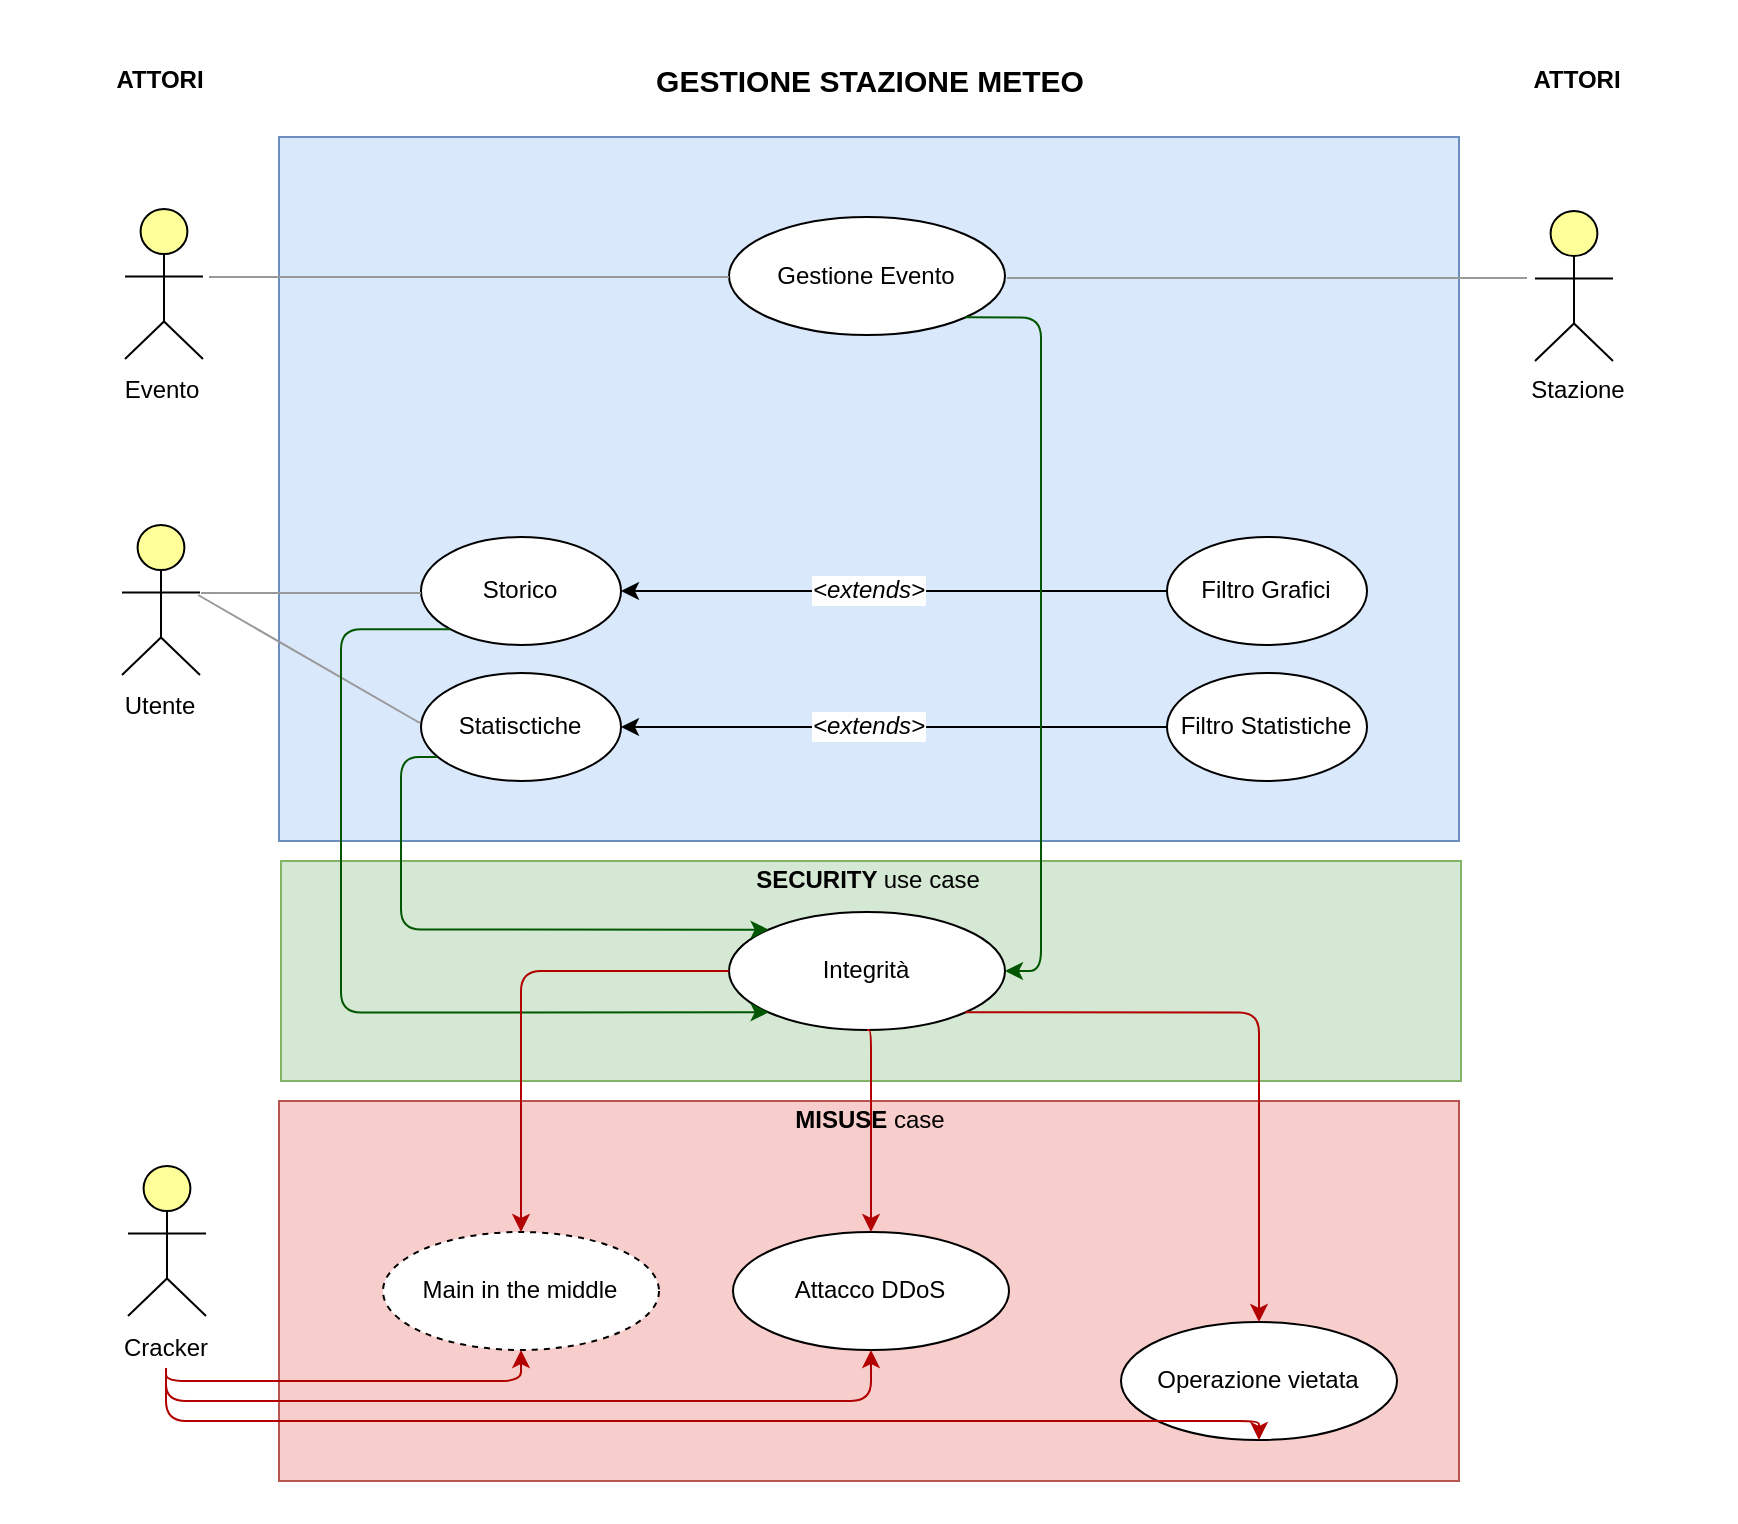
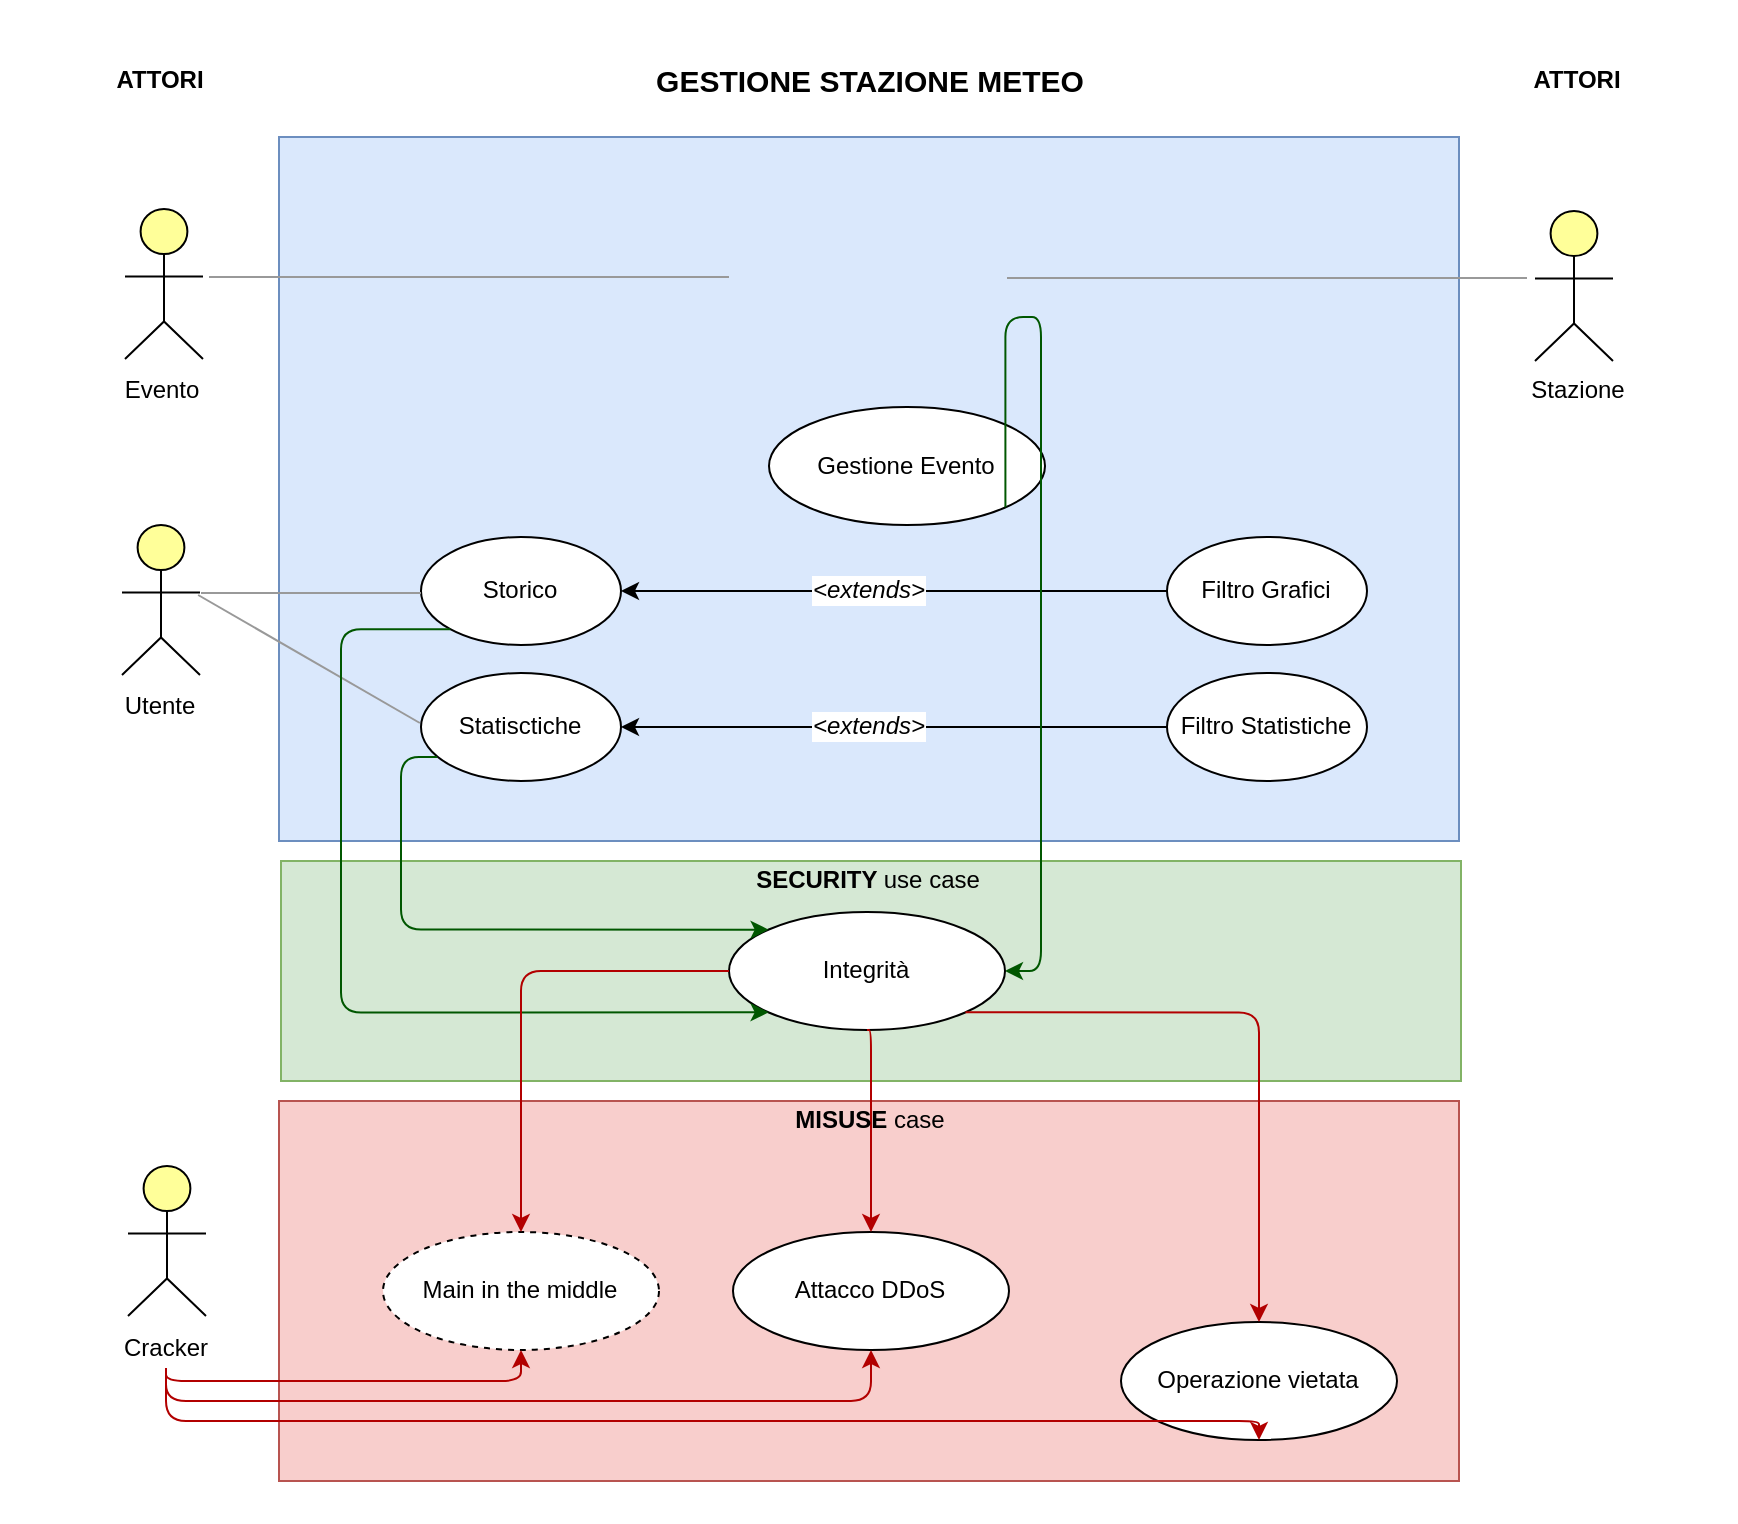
- <mxCell id="9" value="Gestione Evento" style="ellipse;whiteSpace=wrap;html=1;gradientColor=none;" vertex="1" parent="1"><mxGeometry x="364" y="108" width="138" height="59" as="geometry" /></mxCell>
+ <mxCell id="9" value="Gestione Evento" style="ellipse;whiteSpace=wrap;html=1;gradientColor=none;" vertex="1" parent="1"><mxGeometry x="384" y="203" width="138" height="59" as="geometry" /></mxCell>
